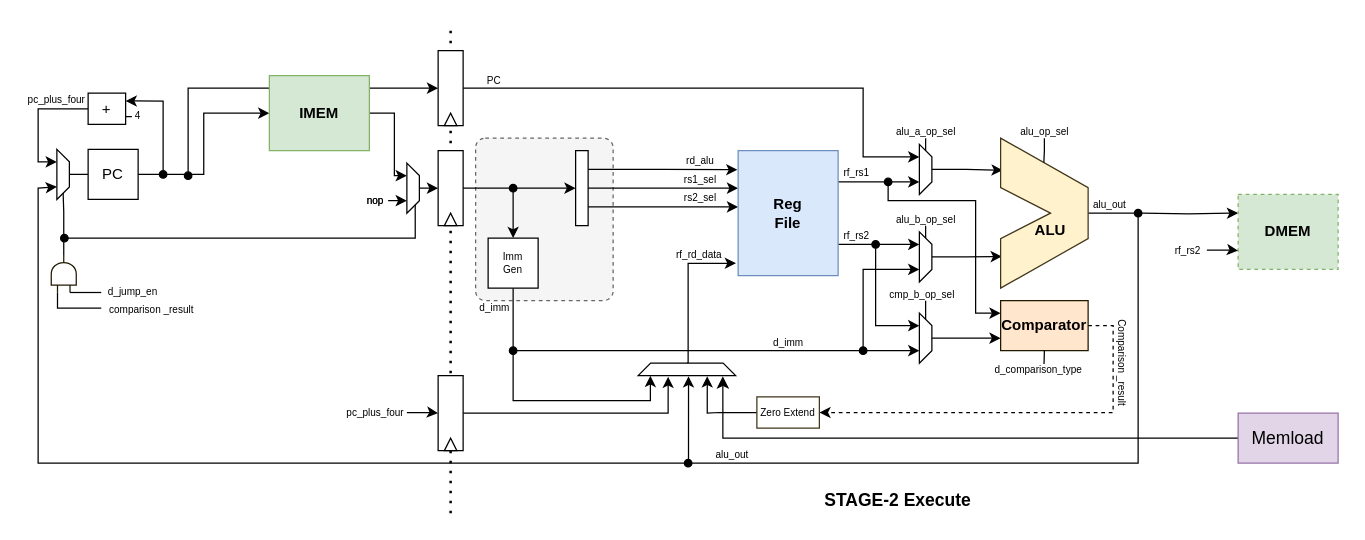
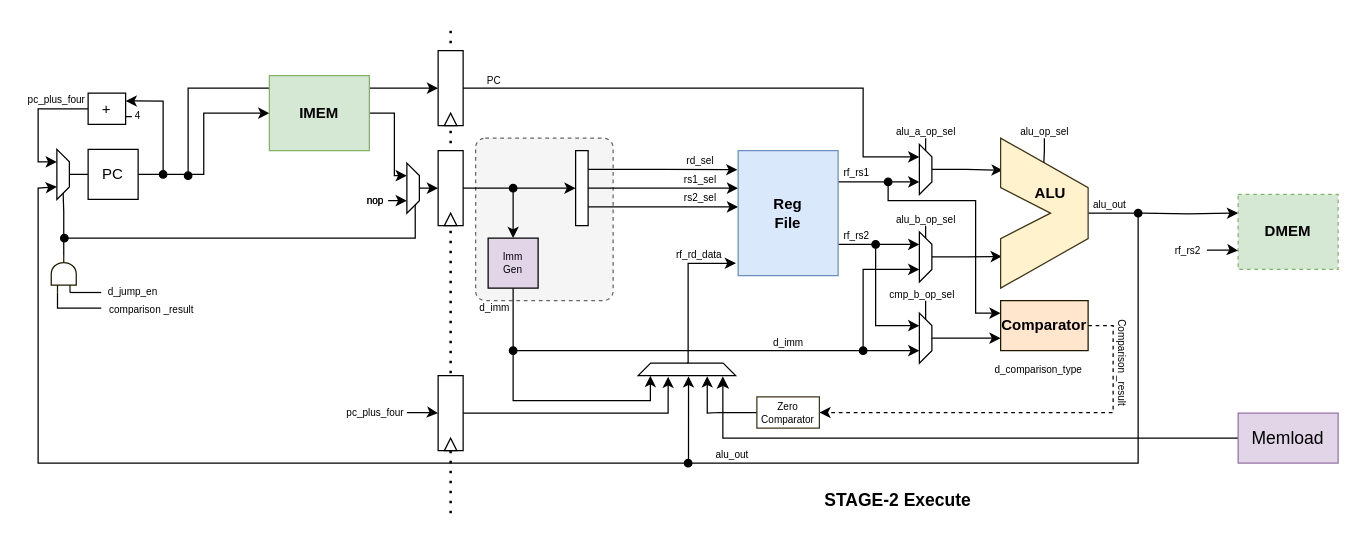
- <mxCell id="24" value="rd_alu" style="text;html=1;strokeColor=none;fillColor=none;align=center;verticalAlign=middle;whiteSpace=wrap;rounded=0;fontSize=8;" vertex="1" parent="1"><mxGeometry x="540" y="118" width="40" height="20" as="geometry" /></mxCell>
+ <mxCell id="24" value="rd_sel" style="text;html=1;strokeColor=none;fillColor=none;align=center;verticalAlign=middle;whiteSpace=wrap;rounded=0;fontSize=8;" vertex="1" parent="1"><mxGeometry x="540" y="118" width="40" height="20" as="geometry" /></mxCell>
- <mxCell id="71" value="ALU" style="text;html=1;strokeColor=none;fillColor=none;align=center;verticalAlign=middle;whiteSpace=wrap;rounded=0;dashed=1;fontSize=12;fontStyle=1" vertex="1" parent="1"><mxGeometry x="820" y="174" width="40" height="20" as="geometry" /></mxCell>
+ <mxCell id="71" value="ALU" style="text;html=1;strokeColor=none;fillColor=none;align=center;verticalAlign=middle;whiteSpace=wrap;rounded=0;dashed=1;fontSize=12;fontStyle=1" vertex="1" parent="1"><mxGeometry x="820" y="144" width="40" height="20" as="geometry" /></mxCell>
- <mxCell id="31" value="Imm&lt;br&gt;Gen" style="whiteSpace=wrap;html=1;aspect=fixed;fontSize=8;" vertex="1" parent="1"><mxGeometry x="390" y="190" width="40" height="40" as="geometry" /></mxCell>
+ <mxCell id="31" value="Imm&lt;br&gt;Gen" style="whiteSpace=wrap;html=1;aspect=fixed;fontSize=8;fillColor=#e1d5e7;" vertex="1" parent="1"><mxGeometry x="390" y="190" width="40" height="40" as="geometry" /></mxCell>
- <mxCell id="74" style="edgeStyle=orthogonalEdgeStyle;rounded=0;orthogonalLoop=1;jettySize=auto;html=1;exitX=0.594;exitY=0.071;exitDx=0;exitDy=0;entryX=0.5;entryY=1;entryDx=0;entryDy=0;fontSize=12;startArrow=none;startFill=0;endArrow=none;endFill=0;exitPerimeter=0;" edge="1" parent="1" source="75" target="51"><mxGeometry relative="1" as="geometry" /></mxCell>
- <mxCell id="53" value="Zero Extend" style="rounded=0;whiteSpace=wrap;html=1;fontSize=8;strokeColor=#40361A;" vertex="1" parent="1"><mxGeometry x="605" y="317" width="50" height="25" as="geometry" /></mxCell>
+ <mxCell id="53" value="Zero Comparator" style="rounded=0;whiteSpace=wrap;html=1;fontSize=8;strokeColor=#40361A;" vertex="1" parent="1"><mxGeometry x="605" y="317" width="50" height="25" as="geometry" /></mxCell>
